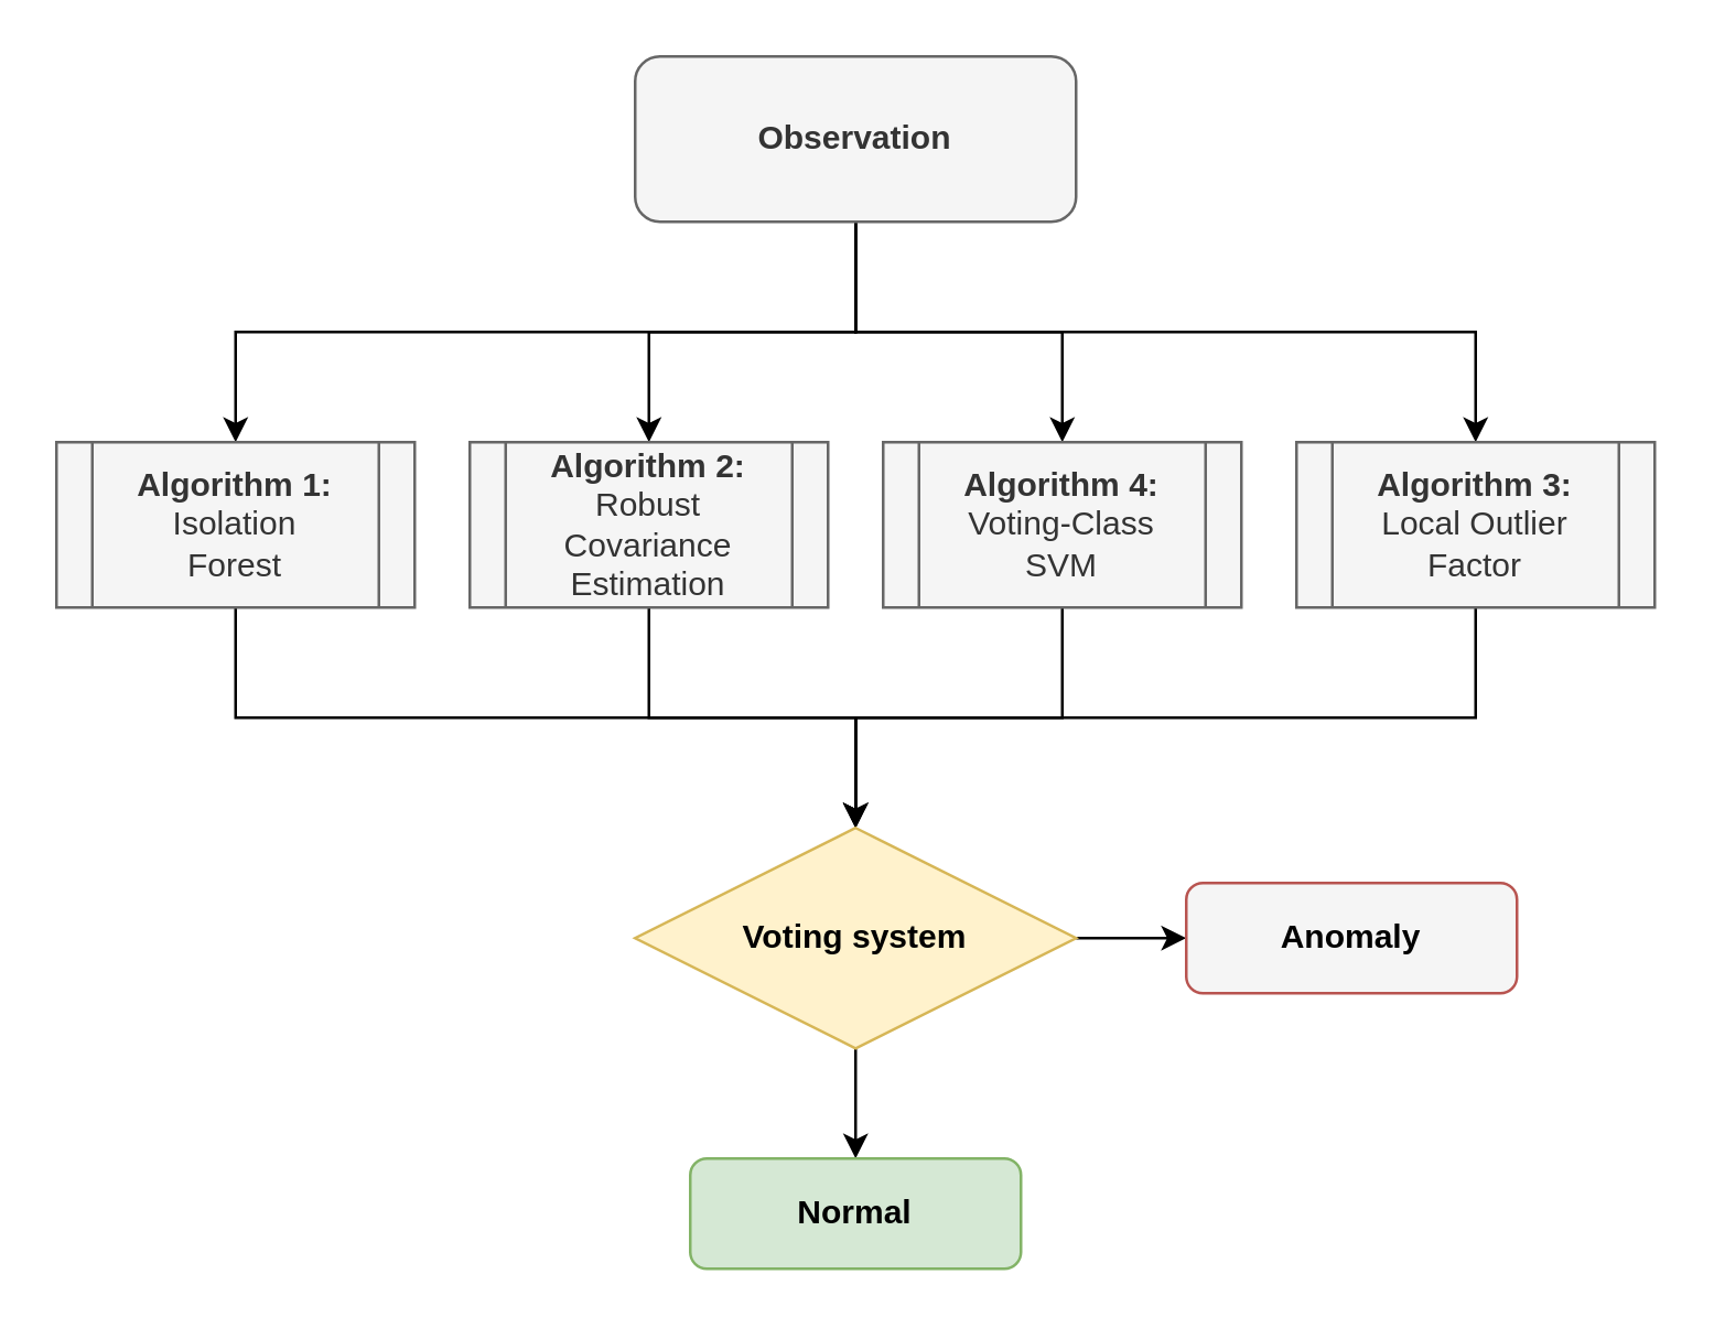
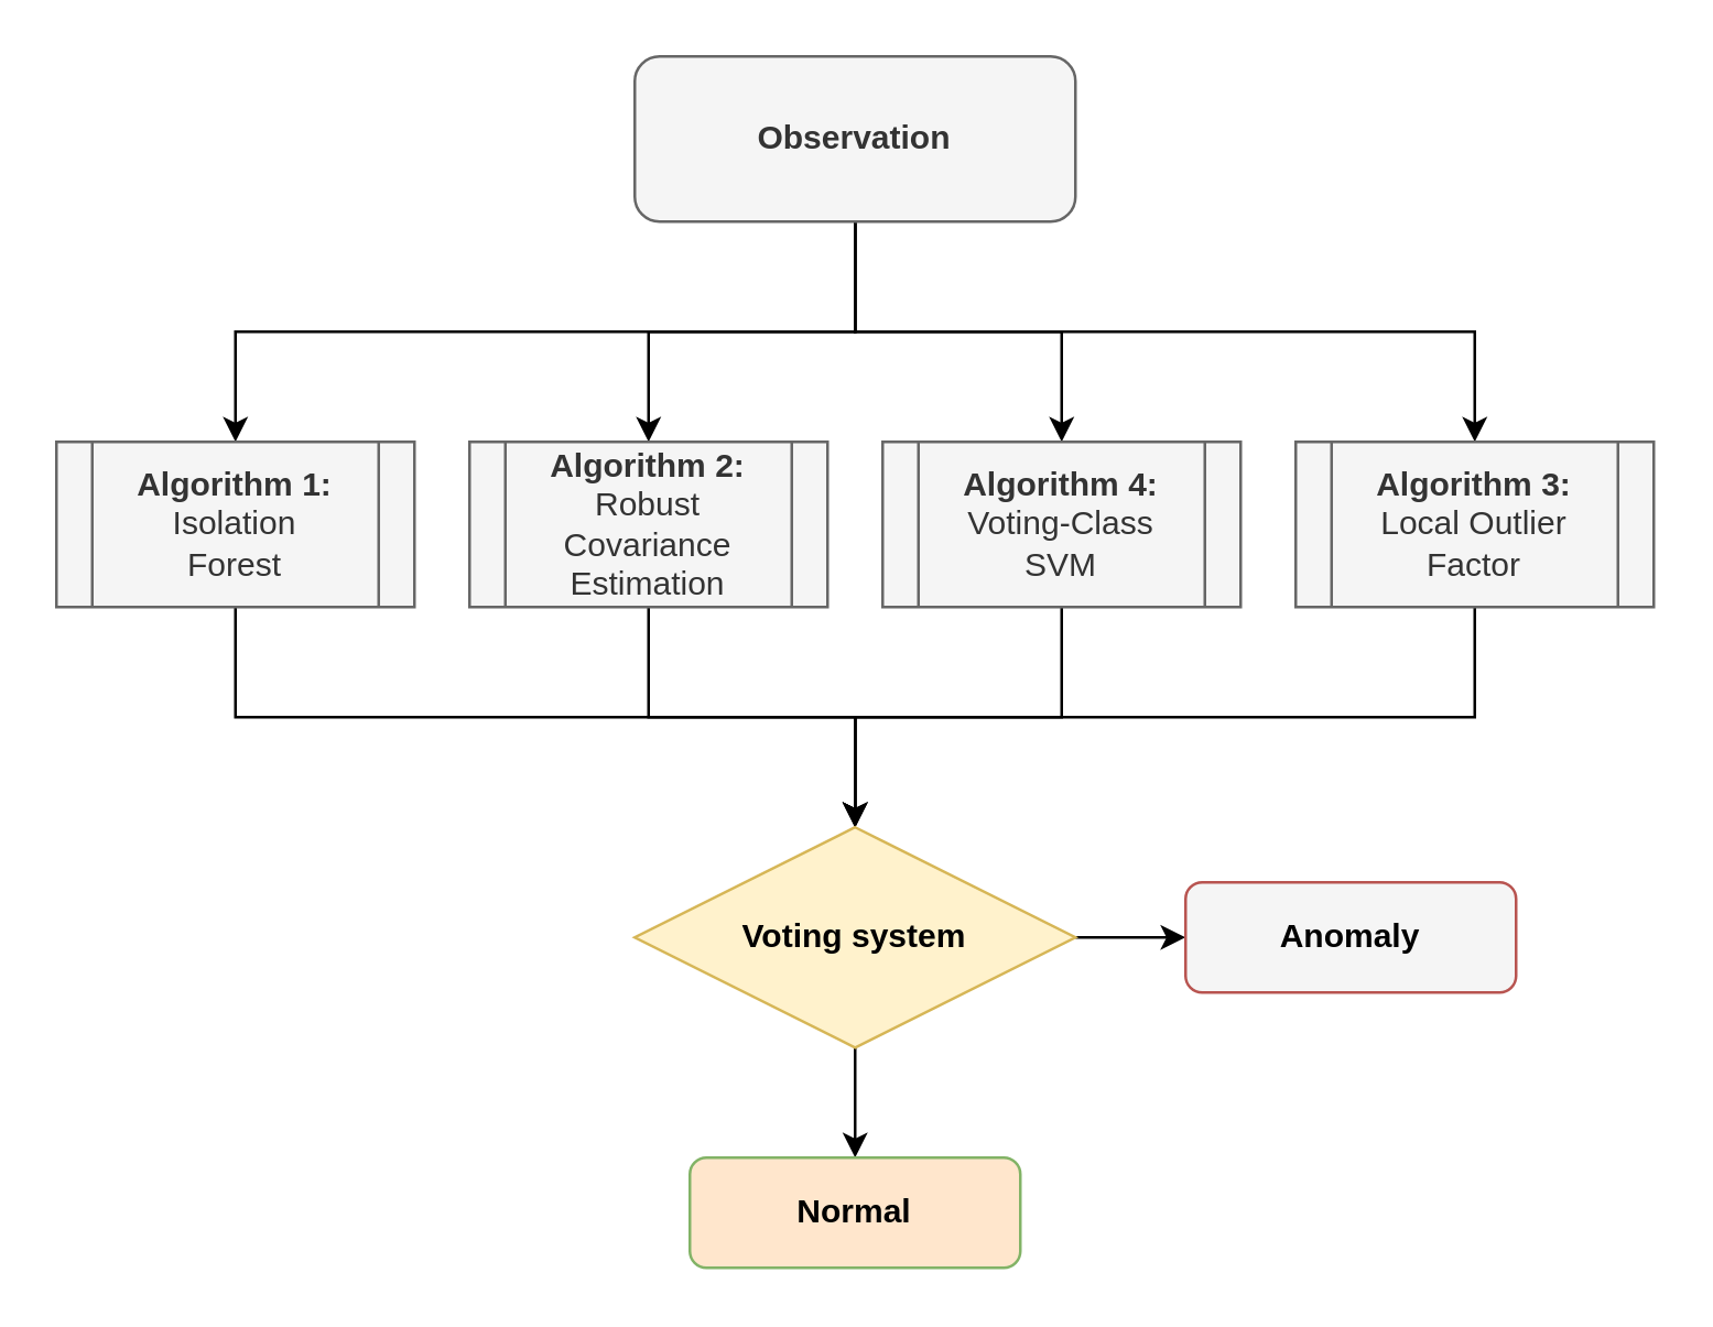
- <mxCell id="19" value="Normal" style="rounded=1;whiteSpace=wrap;html=1;fontStyle=1;fillColor=#d5e8d4;strokeColor=#82b366;" vertex="1" parent="1"><mxGeometry x="250" y="420" width="120" height="40" as="geometry" /></mxCell>
+ <mxCell id="19" value="Normal" style="rounded=1;whiteSpace=wrap;html=1;fontStyle=1;fillColor=#ffe6cc;strokeColor=#82b366;" vertex="1" parent="1"><mxGeometry x="250" y="420" width="120" height="40" as="geometry" /></mxCell>
